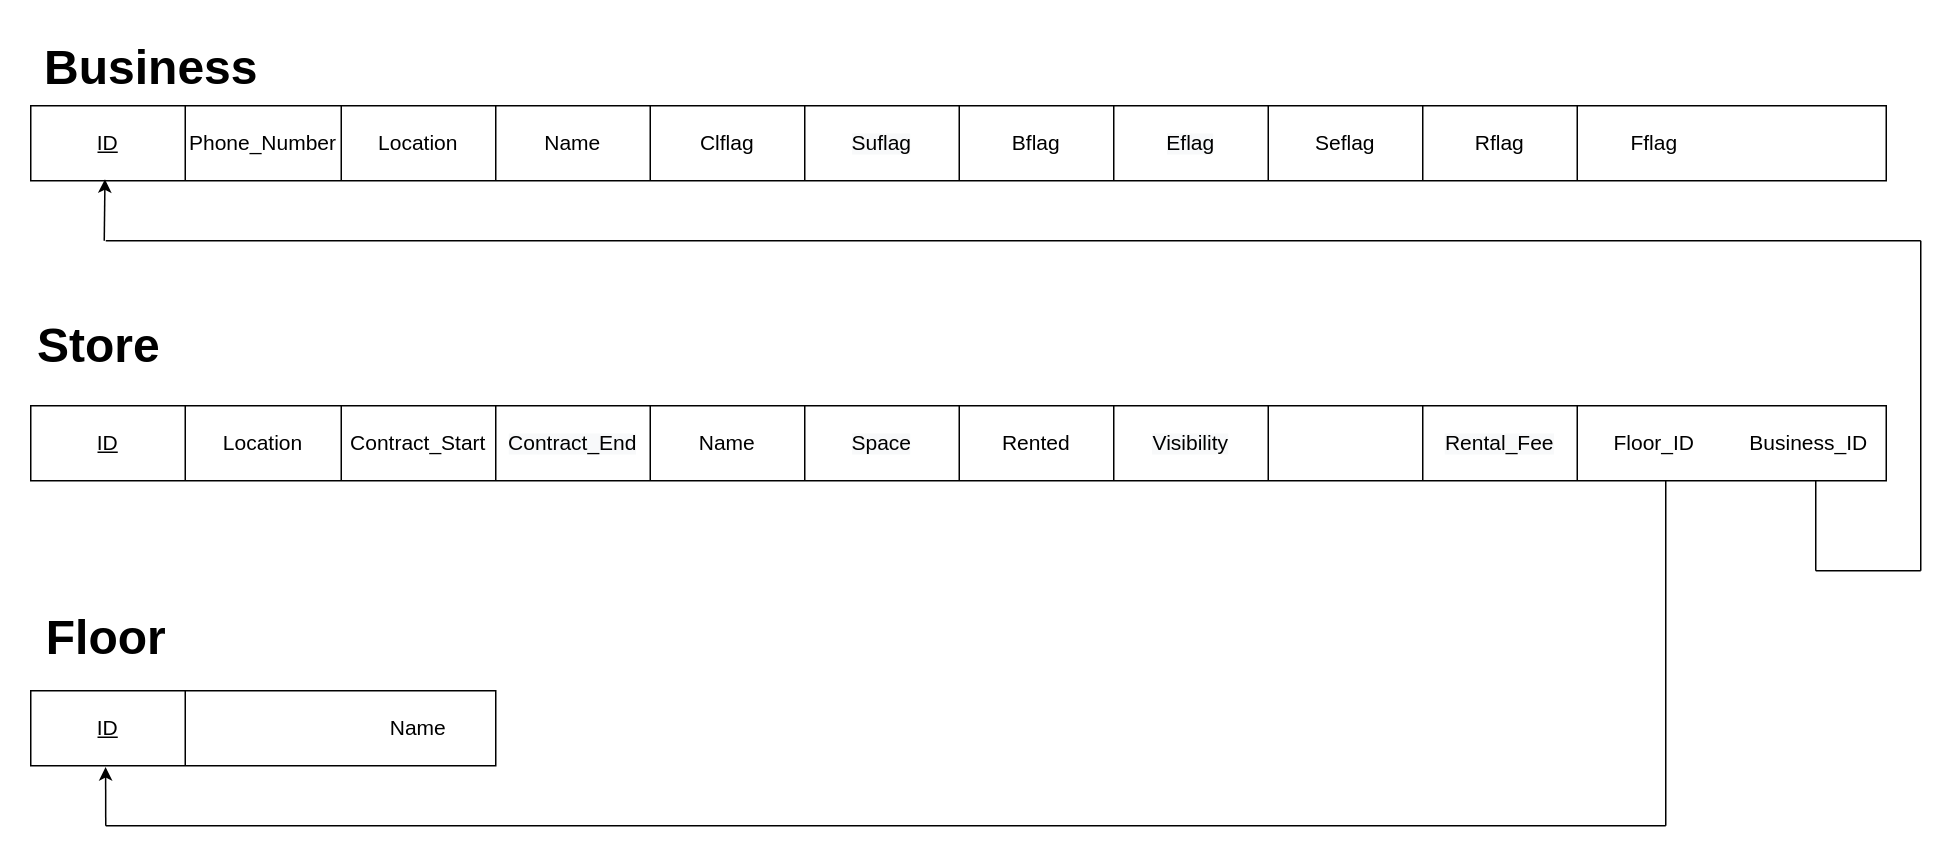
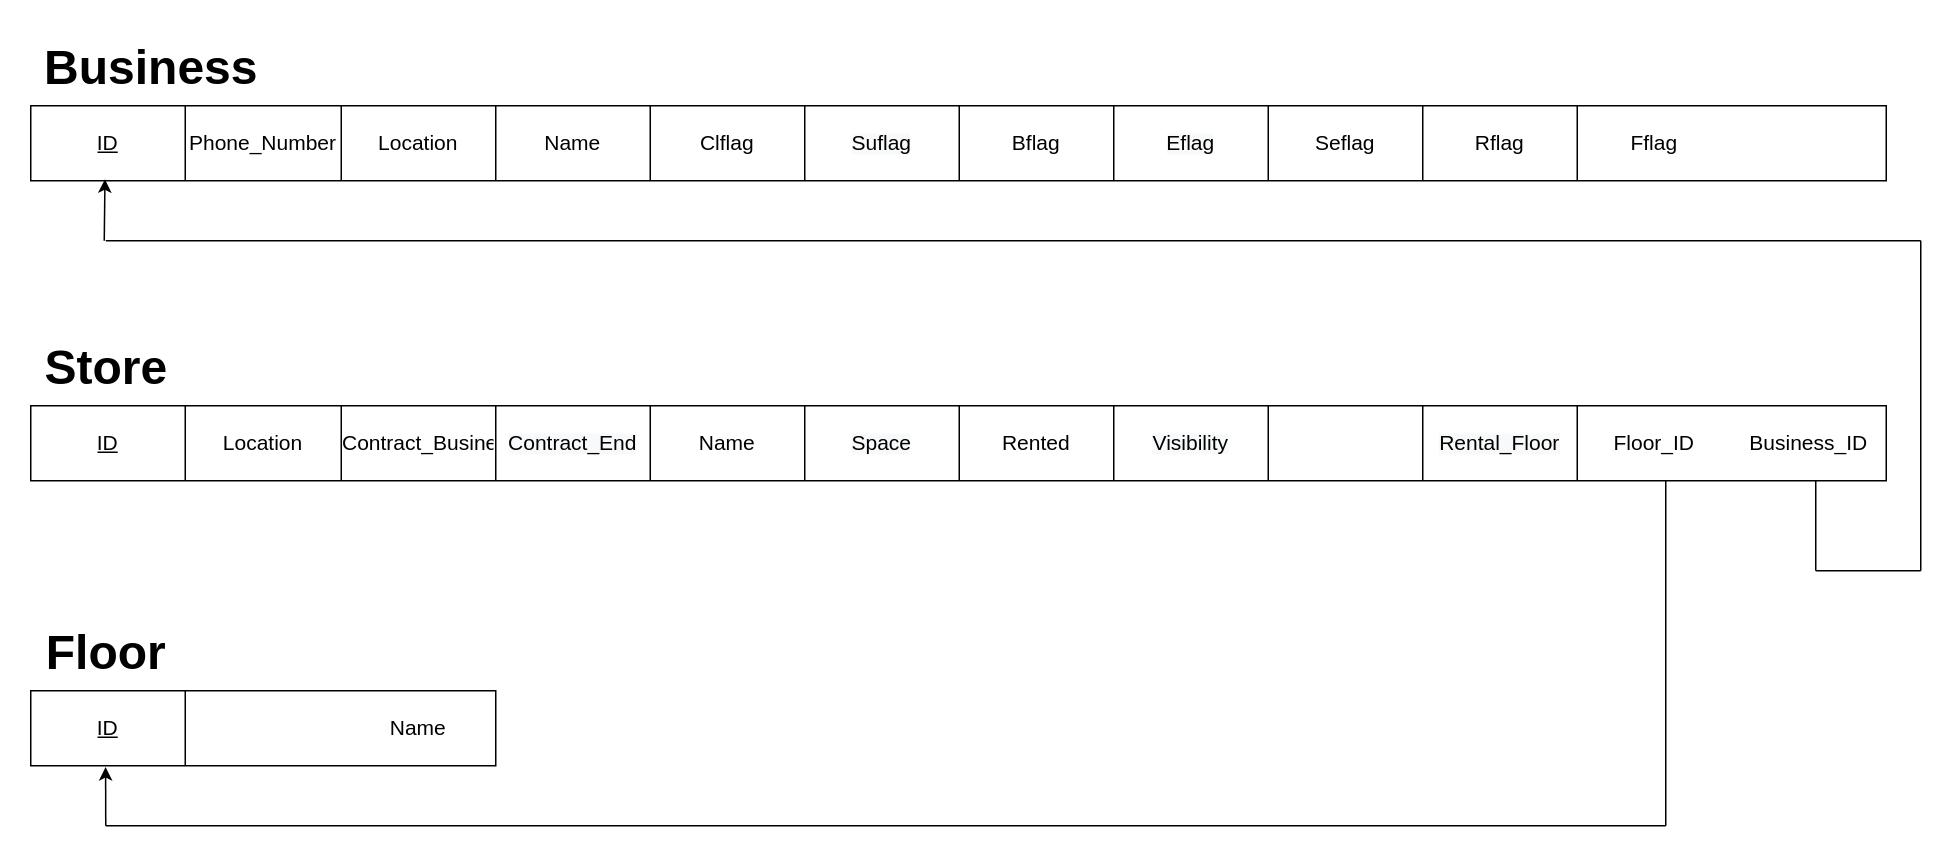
- <mxCell id="15" value="&lt;h1&gt;&lt;font style=&quot;font-size: 32px&quot;&gt;Store&lt;/font&gt;&lt;/h1&gt;" style="text;html=1;align=center;verticalAlign=middle;resizable=0;points=[];autosize=1;" vertex="1" parent="1"><mxGeometry x="15" y="205" width="100" height="50" as="geometry" /></mxCell>
+ <mxCell id="15" value="&lt;h1&gt;&lt;font style=&quot;font-size: 32px&quot;&gt;Store&lt;/font&gt;&lt;/h1&gt;" style="text;html=1;align=center;verticalAlign=middle;resizable=0;points=[];autosize=1;" vertex="1" parent="1"><mxGeometry x="20" y="220" width="100" height="50" as="geometry" /></mxCell>
- <mxCell id="6" value="&lt;span&gt;&lt;font style=&quot;font-size: 14px&quot;&gt;Contract_Start&lt;/font&gt;&lt;/span&gt;" style="shape=partialRectangle;html=1;whiteSpace=wrap;connectable=0;fillColor=none;top=0;left=0;bottom=0;right=0;overflow=hidden;" vertex="1" parent="3"><mxGeometry x="207" width="103" height="50" as="geometry" /></mxCell>
+ <mxCell id="6" value="&lt;span&gt;&lt;font style=&quot;font-size: 14px&quot;&gt;Contract_Business&lt;/font&gt;&lt;/span&gt;" style="shape=partialRectangle;html=1;whiteSpace=wrap;connectable=0;fillColor=none;top=0;left=0;bottom=0;right=0;overflow=hidden;" vertex="1" parent="3"><mxGeometry x="207" width="103" height="50" as="geometry" /></mxCell>
- <mxCell id="12" value="&lt;span style=&quot;color: rgb(0 , 0 , 0) ; font-style: normal ; font-weight: 400 ; letter-spacing: normal ; text-align: center ; text-indent: 0px ; text-transform: none ; word-spacing: 0px ; font-family: &amp;#34;helvetica&amp;#34; ; background-color: rgb(248 , 249 , 250) ; display: inline ; float: none&quot;&gt;&lt;font style=&quot;font-size: 14px&quot;&gt;Rental_Fee&lt;/font&gt;&lt;/span&gt;" style="shape=partialRectangle;html=1;whiteSpace=wrap;connectable=0;fillColor=none;top=0;left=0;bottom=0;right=0;overflow=hidden;" vertex="1" parent="3"><mxGeometry x="928" width="103" height="50" as="geometry" /></mxCell>
+ <mxCell id="12" value="&lt;span style=&quot;color: rgb(0 , 0 , 0) ; font-style: normal ; font-weight: 400 ; letter-spacing: normal ; text-align: center ; text-indent: 0px ; text-transform: none ; word-spacing: 0px ; font-family: &amp;#34;helvetica&amp;#34; ; background-color: rgb(248 , 249 , 250) ; display: inline ; float: none&quot;&gt;&lt;font style=&quot;font-size: 14px&quot;&gt;Rental_Floor&lt;/font&gt;&lt;/span&gt;" style="shape=partialRectangle;html=1;whiteSpace=wrap;connectable=0;fillColor=none;top=0;left=0;bottom=0;right=0;overflow=hidden;" vertex="1" parent="3"><mxGeometry x="928" width="103" height="50" as="geometry" /></mxCell>
- <mxCell id="21" value="&lt;h1&gt;&lt;font style=&quot;font-size: 32px&quot;&gt;Floor&lt;/font&gt;&lt;/h1&gt;" style="text;html=1;align=center;verticalAlign=middle;resizable=0;points=[];autosize=1;" vertex="1" parent="1"><mxGeometry x="20" y="400" width="100" height="50" as="geometry" /></mxCell>
+ <mxCell id="21" value="&lt;h1&gt;&lt;font style=&quot;font-size: 32px&quot;&gt;Floor&lt;/font&gt;&lt;/h1&gt;" style="text;html=1;align=center;verticalAlign=middle;resizable=0;points=[];autosize=1;" vertex="1" parent="1"><mxGeometry x="20" y="410" width="100" height="50" as="geometry" /></mxCell>
